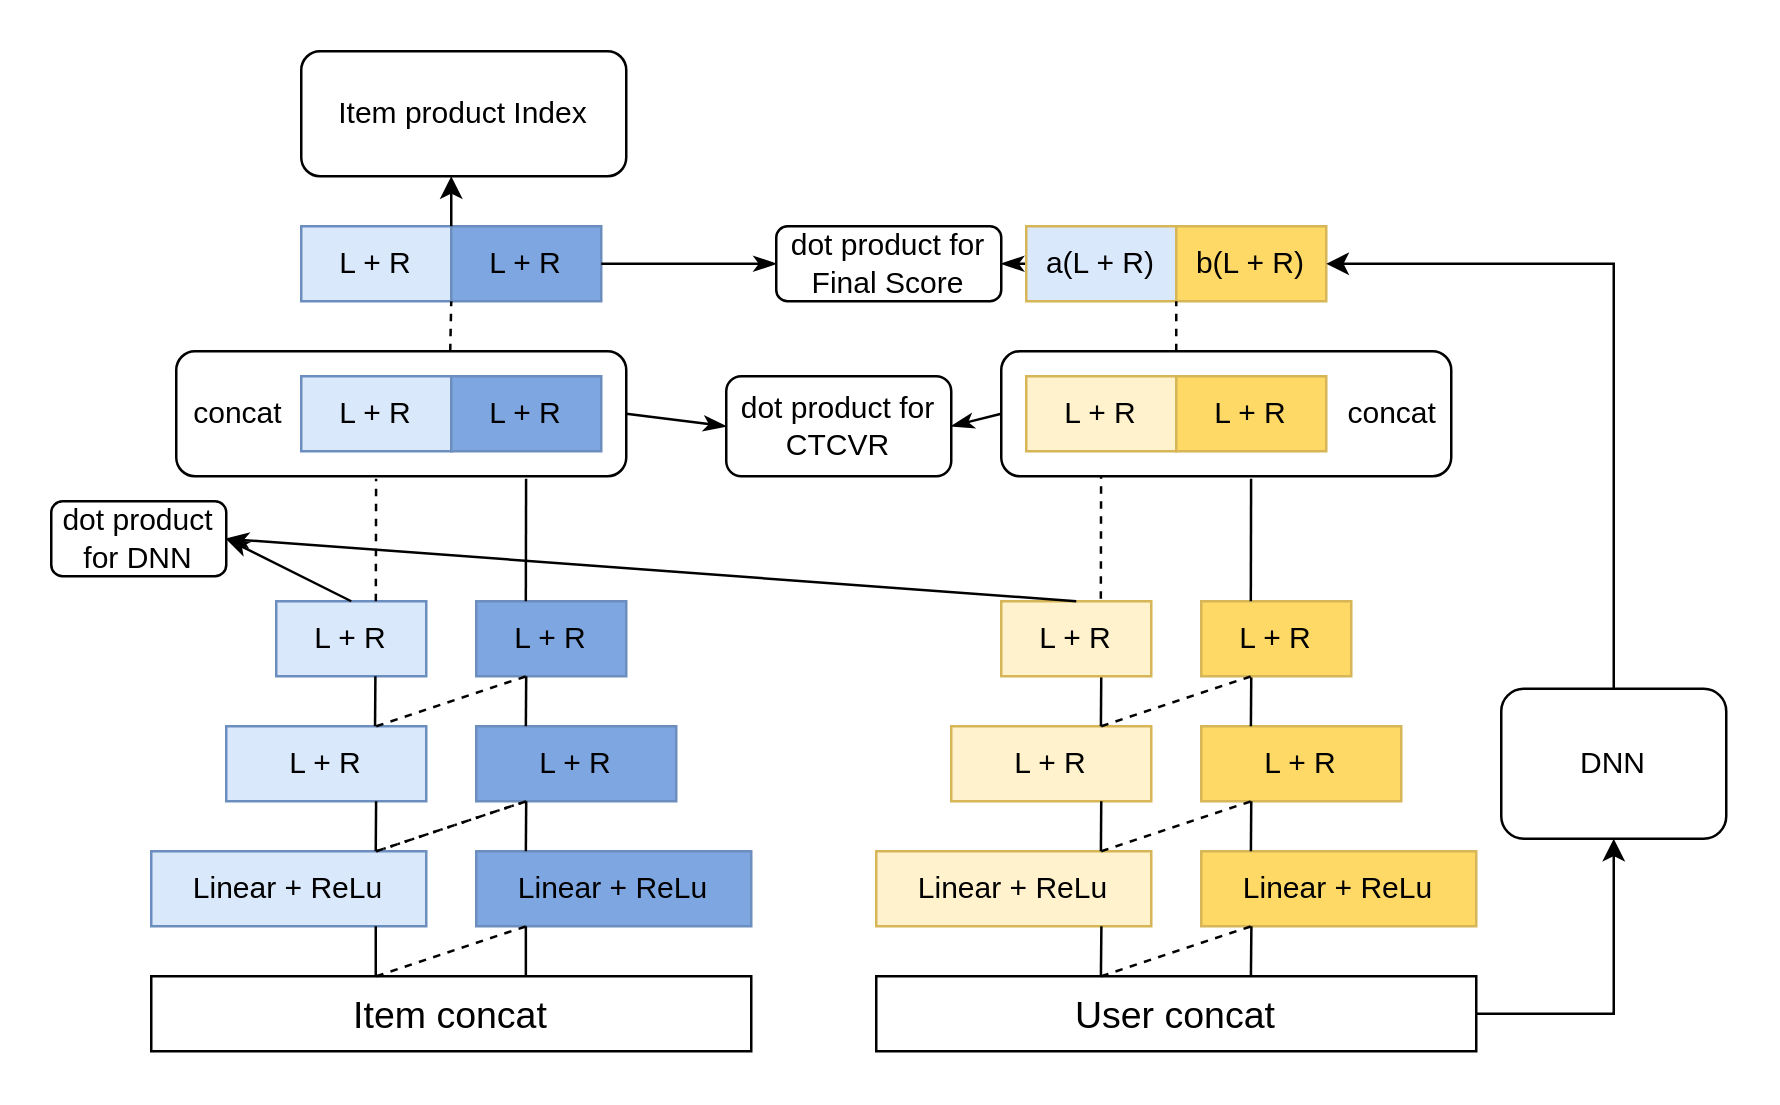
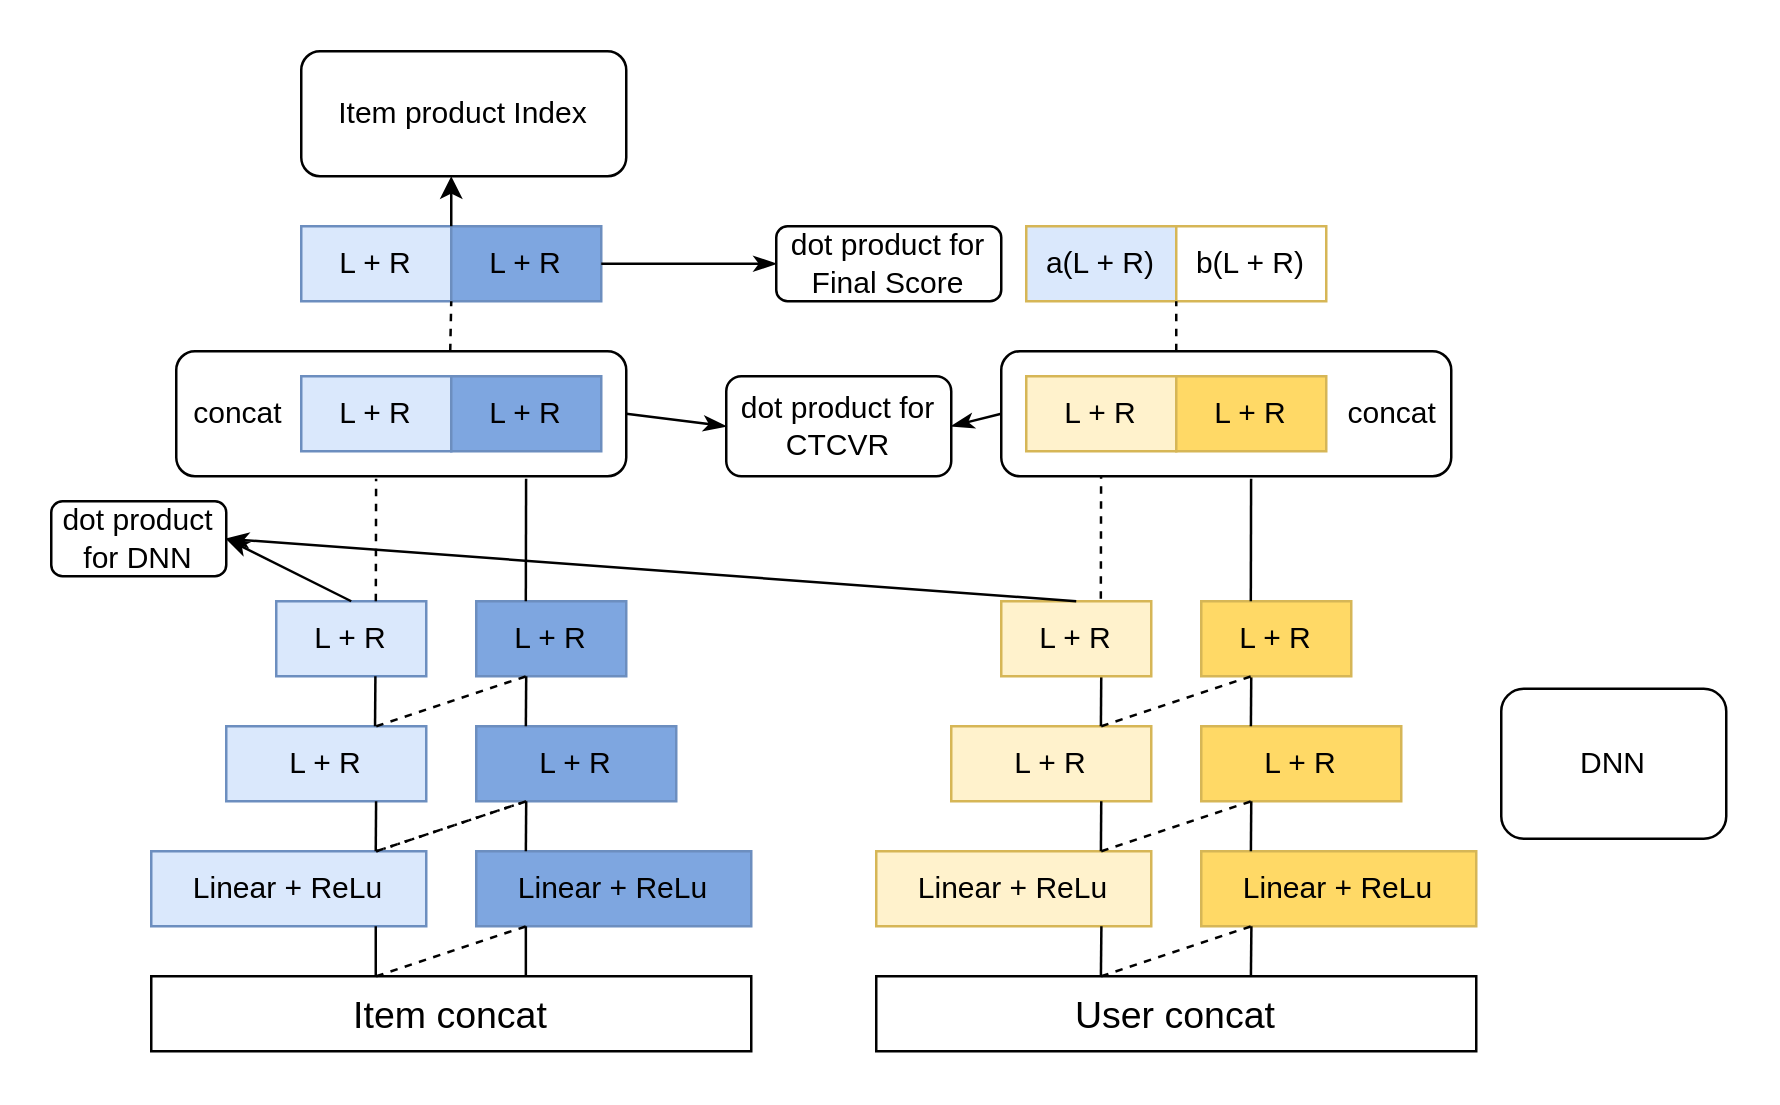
- <mxCell id="43" value="" style="endArrow=classicThin;html=1;rounded=0;entryX=1;entryY=0.5;entryDx=0;entryDy=0;exitX=0;exitY=0.5;exitDx=0;exitDy=0;endFill=1;" edge="1" parent="1" source="50" target="28"><mxGeometry width="50" height="50" relative="1" as="geometry"><mxPoint x="310" y="210" as="sourcePoint" /><mxPoint x="360" y="160" as="targetPoint" /></mxGeometry></mxCell>
+ <mxCell id="43" value="" style="endArrow=classicThin;html=1;rounded=0;exitX=0;exitY=0.5;exitDx=0;exitDy=0;endFill=1;" edge="1" parent="1" source="50" target="51"><mxGeometry width="50" height="50" relative="1" as="geometry"><mxPoint x="310" y="210" as="sourcePoint" /><mxPoint x="360" y="160" as="targetPoint" /></mxGeometry></mxCell>
- <mxCell id="51" value="b(L + R)" style="rounded=0;whiteSpace=wrap;html=1;fillColor=#FFD966;strokeColor=#d6b656;" vertex="1" parent="1"><mxGeometry x="470" y="90" width="60" height="30" as="geometry" /></mxCell>
+ <mxCell id="51" value="b(L + R)" style="rounded=0;whiteSpace=wrap;html=1;fillColor=#ffffff;strokeColor=#d6b656;" vertex="1" parent="1"><mxGeometry x="470" y="90" width="60" height="30" as="geometry" /></mxCell>
- <mxCell id="63" value="" style="endArrow=classic;html=1;rounded=0;exitX=0.5;exitY=0;exitDx=0;exitDy=0;entryX=1;entryY=0.5;entryDx=0;entryDy=0;" edge="1" parent="1" source="62" target="51"><mxGeometry width="50" height="50" relative="1" as="geometry"><mxPoint x="640" y="180" as="sourcePoint" /><mxPoint x="690" y="130" as="targetPoint" /><Array as="points"><mxPoint x="645" y="105" /></Array></mxGeometry></mxCell>
- <mxCell id="64" value="" style="endArrow=classic;html=1;rounded=0;entryX=0.5;entryY=1;entryDx=0;entryDy=0;exitX=1;exitY=0.5;exitDx=0;exitDy=0;" edge="1" parent="1" source="8" target="62"><mxGeometry width="50" height="50" relative="1" as="geometry"><mxPoint x="380" y="320" as="sourcePoint" /><mxPoint x="430" y="270" as="targetPoint" /><Array as="points"><mxPoint x="645" y="405" /></Array></mxGeometry></mxCell>
